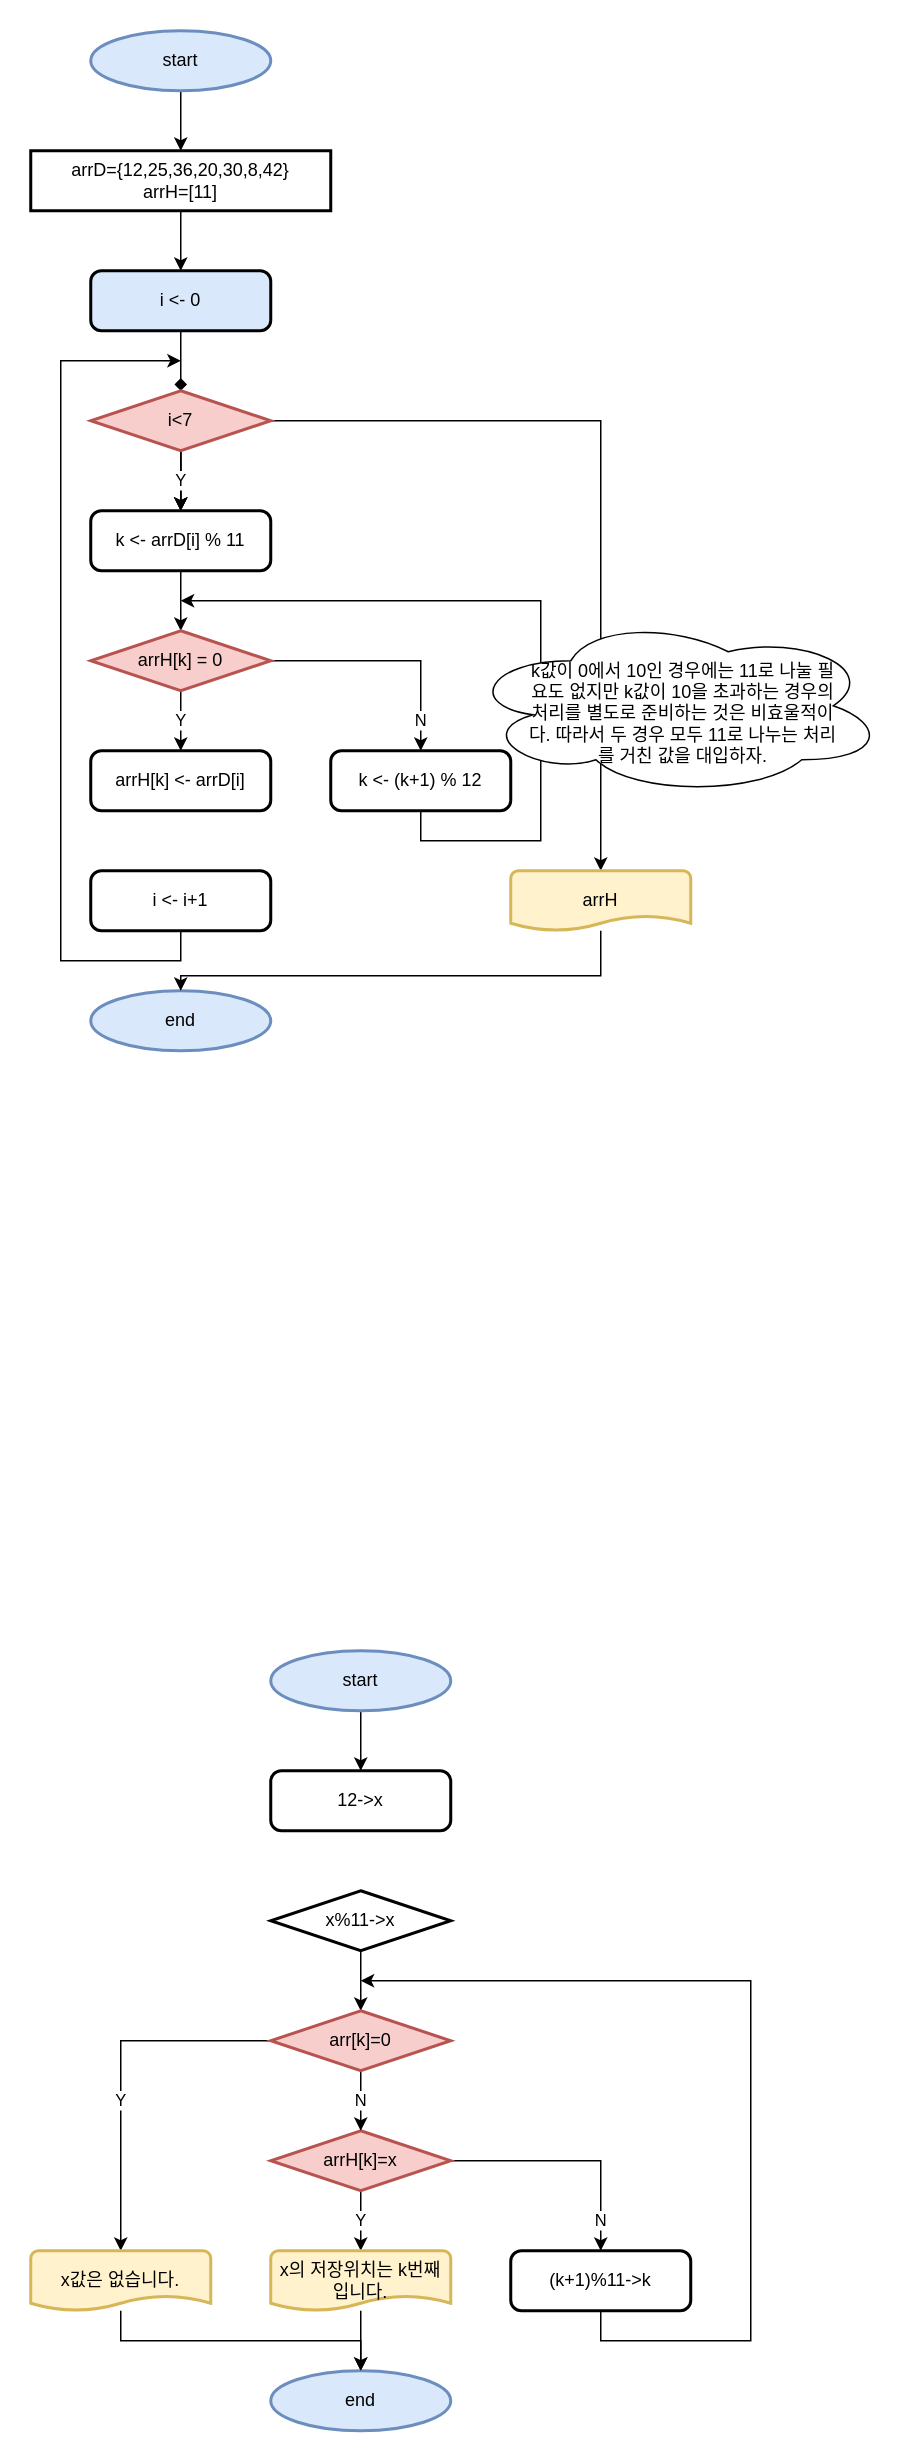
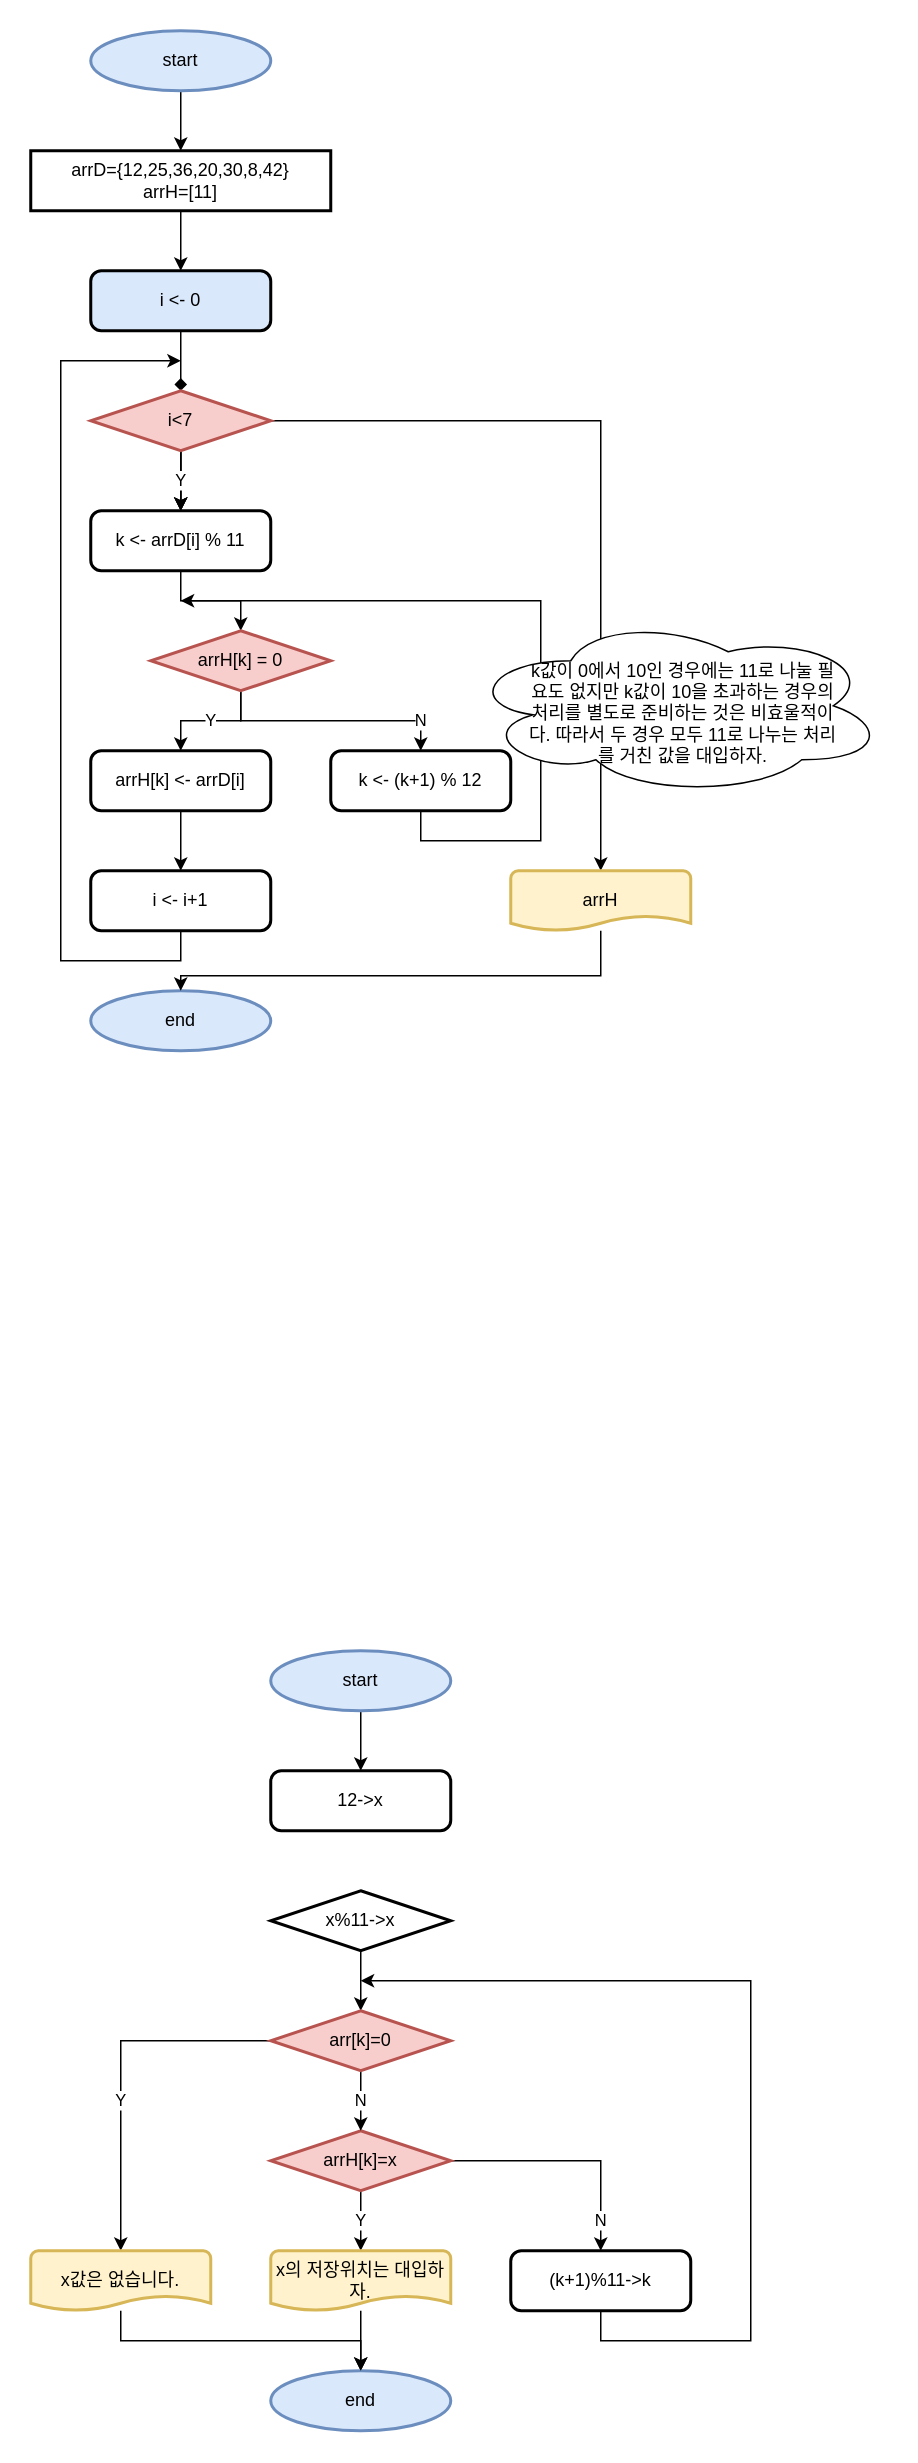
- <mxCell id="19" value="arrH[k] = 0" style="strokeWidth=2;html=1;shape=mxgraph.flowchart.decision;whiteSpace=wrap;fillColor=#f8cecc;strokeColor=#b85450;" parent="1" vertex="1"><mxGeometry x="60" y="420" width="120" height="40" as="geometry" /></mxCell>
+ <mxCell id="19" value="arrH[k] = 0" style="strokeWidth=2;html=1;shape=mxgraph.flowchart.decision;whiteSpace=wrap;fillColor=#f8cecc;strokeColor=#b85450;" parent="1" vertex="1"><mxGeometry x="100" y="420" width="120" height="40" as="geometry" /></mxCell>
+ <mxCell id="10" value="" style="edgeStyle=orthogonalEdgeStyle;rounded=0;orthogonalLoop=1;jettySize=auto;html=1;" parent="1" source="11" target="23" edge="1"><mxGeometry relative="1" as="geometry" /></mxCell>
- <mxCell id="37" value="x의 저장위치는 k번째입니다." style="strokeWidth=2;html=1;shape=mxgraph.flowchart.document2;whiteSpace=wrap;size=0.25;fillColor=#fff2cc;strokeColor=#d6b656;" vertex="1" parent="1"><mxGeometry x="180" y="1500" width="120" height="40" as="geometry" /></mxCell>
+ <mxCell id="37" value="x의 저장위치는 대입하자." style="strokeWidth=2;html=1;shape=mxgraph.flowchart.document2;whiteSpace=wrap;size=0.25;fillColor=#fff2cc;strokeColor=#d6b656;" vertex="1" parent="1"><mxGeometry x="180" y="1500" width="120" height="40" as="geometry" /></mxCell>
